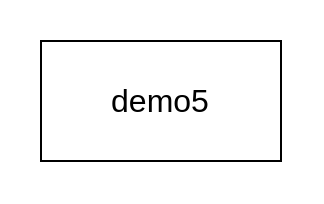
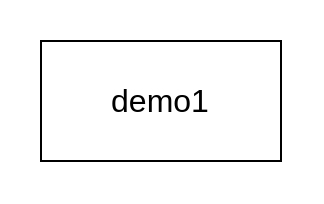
- <mxCell id="2" value="demo5" style="rounded=0;whiteSpace=wrap;html=1;fontSize=16;" vertex="1" parent="1"><mxGeometry x="20" y="20" width="120" height="60" as="geometry" /></mxCell>
+ <mxCell id="2" value="demo1" style="rounded=0;whiteSpace=wrap;html=1;fontSize=16;" vertex="1" parent="1"><mxGeometry x="20" y="20" width="120" height="60" as="geometry" /></mxCell>
